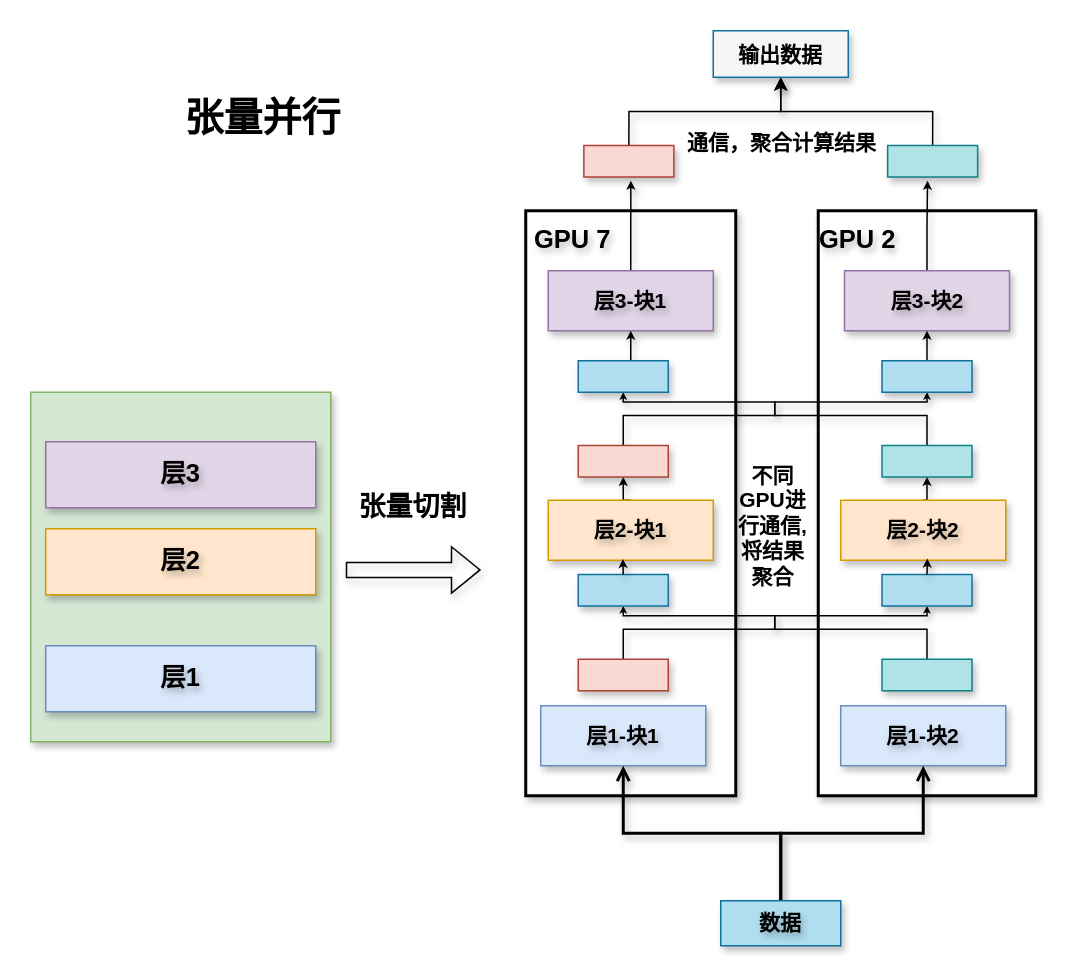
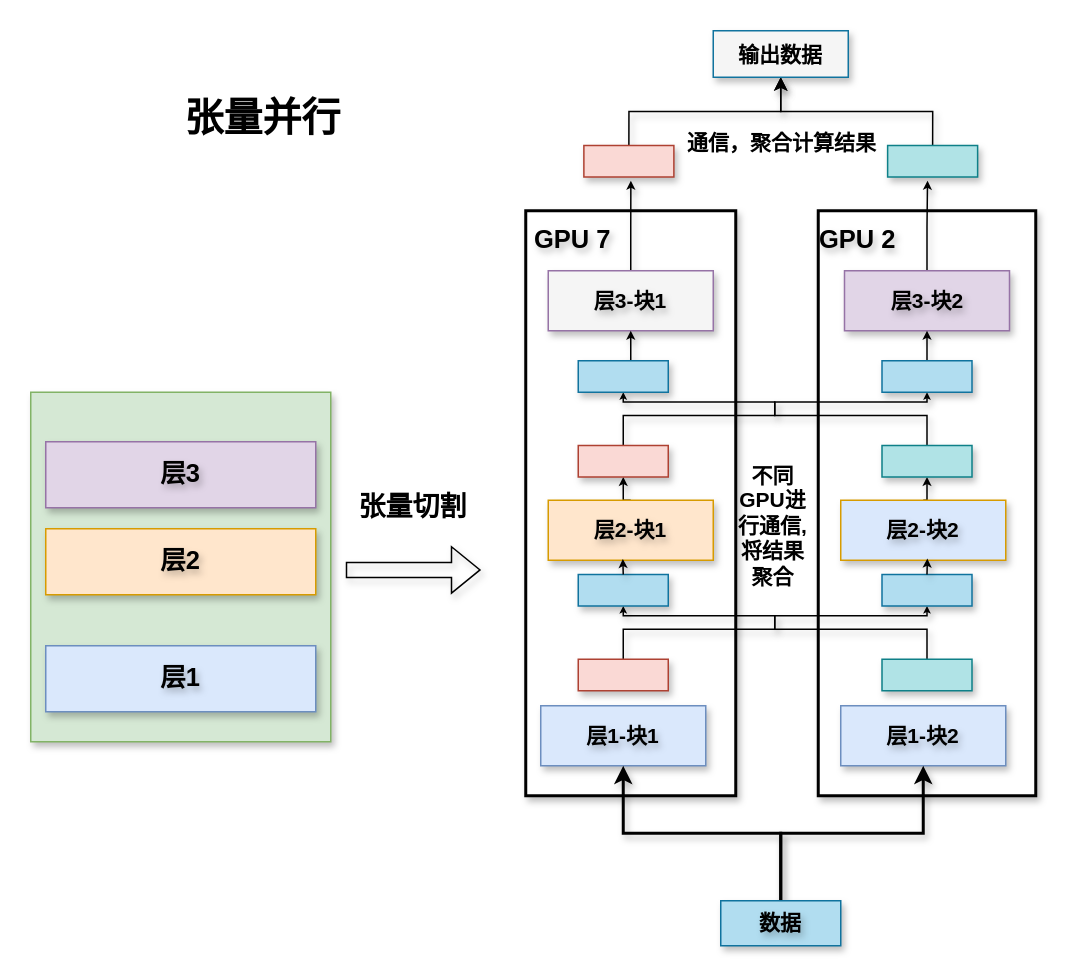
- <mxCell id="22" value="&lt;b&gt;层3-块1&lt;/b&gt;" style="rounded=0;whiteSpace=wrap;html=1;fillColor=#e1d5e7;strokeColor=#9673a6;textShadow=1;shadow=1;fontSize=14;" parent="1" vertex="1"><mxGeometry x="365" y="180" width="110" height="40" as="geometry" /></mxCell>
+ <mxCell id="22" value="&lt;b&gt;层3-块1&lt;/b&gt;" style="rounded=0;whiteSpace=wrap;html=1;fillColor=#f5f5f5;strokeColor=#9673a6;textShadow=1;shadow=1;fontSize=14;" parent="1" vertex="1"><mxGeometry x="365" y="180" width="110" height="40" as="geometry" /></mxCell>
- <mxCell id="11" value="&lt;b&gt;层2-块2&lt;/b&gt;" style="rounded=0;whiteSpace=wrap;html=1;fillColor=#ffe6cc;strokeColor=#d79b00;textShadow=1;shadow=1;fontSize=14;" parent="1" vertex="1"><mxGeometry x="560" y="333" width="110" height="40" as="geometry" /></mxCell>
+ <mxCell id="11" value="&lt;b&gt;层2-块2&lt;/b&gt;" style="rounded=0;whiteSpace=wrap;html=1;fillColor=#dae8fc;strokeColor=#d79b00;textShadow=1;shadow=1;fontSize=14;" parent="1" vertex="1"><mxGeometry x="560" y="333" width="110" height="40" as="geometry" /></mxCell>
- <mxCell id="13" style="edgeStyle=orthogonalEdgeStyle;rounded=0;orthogonalLoop=1;jettySize=auto;html=1;exitX=0.5;exitY=0;exitDx=0;exitDy=0;entryX=0.5;entryY=1;entryDx=0;entryDy=0;strokeWidth=2;textShadow=1;shadow=1;fontSize=14;endArrow=open;" parent="1" source="15" target="7" edge="1"><mxGeometry relative="1" as="geometry" /></mxCell>
+ <mxCell id="13" style="edgeStyle=orthogonalEdgeStyle;rounded=0;orthogonalLoop=1;jettySize=auto;html=1;exitX=0.5;exitY=0;exitDx=0;exitDy=0;entryX=0.5;entryY=1;entryDx=0;entryDy=0;strokeWidth=2;textShadow=1;shadow=1;fontSize=14;" parent="1" source="15" target="7" edge="1"><mxGeometry relative="1" as="geometry" /></mxCell>
- <mxCell id="14" style="edgeStyle=orthogonalEdgeStyle;rounded=0;orthogonalLoop=1;jettySize=auto;html=1;exitX=0.5;exitY=0;exitDx=0;exitDy=0;entryX=0.5;entryY=1;entryDx=0;entryDy=0;strokeWidth=2;textShadow=1;shadow=1;fontSize=14;endArrow=open;" parent="1" source="15" target="12" edge="1"><mxGeometry relative="1" as="geometry" /></mxCell>
+ <mxCell id="14" style="edgeStyle=orthogonalEdgeStyle;rounded=0;orthogonalLoop=1;jettySize=auto;html=1;exitX=0.5;exitY=0;exitDx=0;exitDy=0;entryX=0.5;entryY=1;entryDx=0;entryDy=0;strokeWidth=2;textShadow=1;shadow=1;fontSize=14;" parent="1" source="15" target="12" edge="1"><mxGeometry relative="1" as="geometry" /></mxCell>
